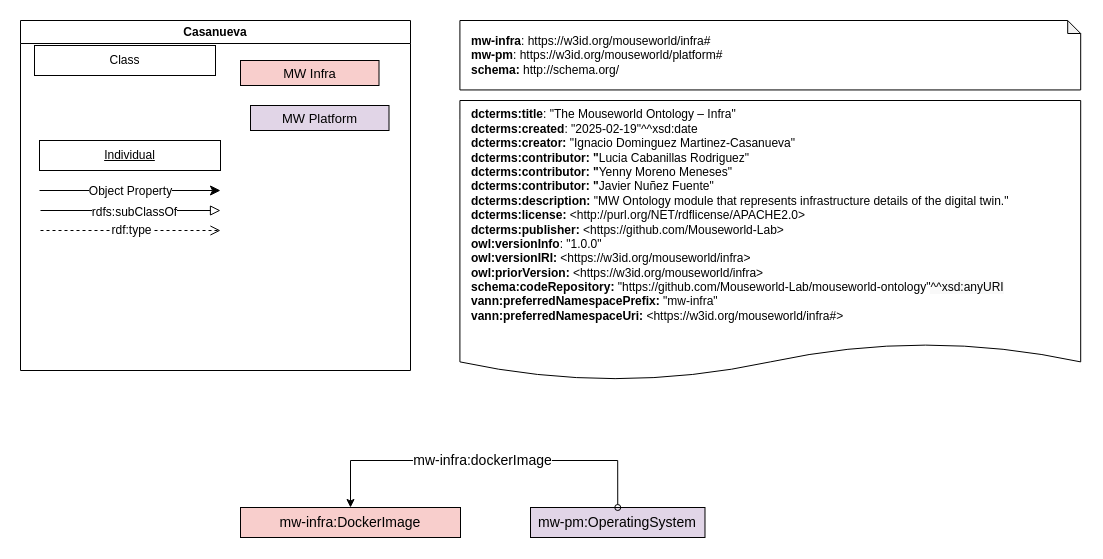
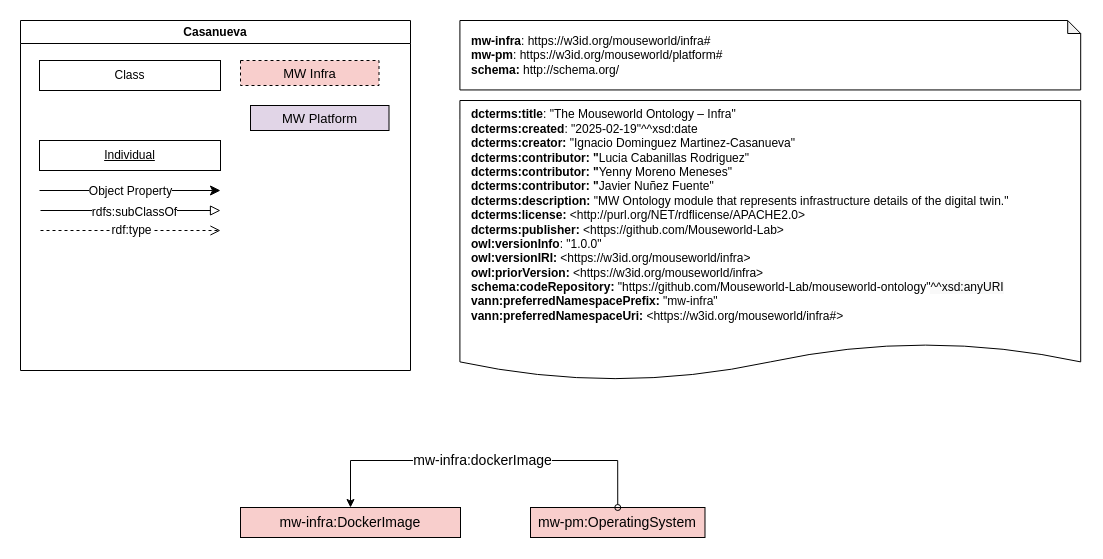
- <mxCell id="9" value="Class" style="rounded=0;whiteSpace=wrap;html=1;snapToPoint=1;points=[[0.1,0],[0.2,0],[0.3,0],[0.4,0],[0.5,0],[0.6,0],[0.7,0],[0.8,0],[0.9,0],[0,0.1],[0,0.3],[0,0.5],[0,0.7],[0,0.9],[0.1,1],[0.2,1],[0.3,1],[0.4,1],[0.5,1],[0.6,1],[0.7,1],[0.8,1],[0.9,1],[1,0.1],[1,0.3],[1,0.5],[1,0.7],[1,0.9]];" vertex="1" parent="8"><mxGeometry x="14" y="25" width="181" height="30" as="geometry" /></mxCell>
+ <mxCell id="9" value="Class" style="rounded=0;whiteSpace=wrap;html=1;snapToPoint=1;points=[[0.1,0],[0.2,0],[0.3,0],[0.4,0],[0.5,0],[0.6,0],[0.7,0],[0.8,0],[0.9,0],[0,0.1],[0,0.3],[0,0.5],[0,0.7],[0,0.9],[0.1,1],[0.2,1],[0.3,1],[0.4,1],[0.5,1],[0.6,1],[0.7,1],[0.8,1],[0.9,1],[1,0.1],[1,0.3],[1,0.5],[1,0.7],[1,0.9]];" vertex="1" parent="8"><mxGeometry x="19" y="40" width="181" height="30" as="geometry" /></mxCell>
- <mxCell id="17" value="MW Infra" style="rounded=0;whiteSpace=wrap;html=1;fillColor=#F8CECC;strokeColor=#000000;fontFamily=Helvetica;fontSize=13;" vertex="1" parent="8"><mxGeometry x="220" y="40.0" width="138.5" height="25" as="geometry" /></mxCell>
+ <mxCell id="17" value="MW Infra" style="rounded=0;whiteSpace=wrap;html=1;fillColor=#F8CECC;strokeColor=#000000;fontFamily=Helvetica;fontSize=13;dashed=1;" vertex="1" parent="8"><mxGeometry x="220" y="40.0" width="138.5" height="25" as="geometry" /></mxCell>
- <mxCell id="3" value="mw-pm:OperatingSystem" style="rounded=0;whiteSpace=wrap;html=1;snapToPoint=1;points=[[0.1,0],[0.2,0],[0.3,0],[0.4,0],[0.5,0],[0.6,0],[0.7,0],[0.8,0],[0.9,0],[0,0.1],[0,0.3],[0,0.5],[0,0.7],[0,0.9],[0.1,1],[0.2,1],[0.3,1],[0.4,1],[0.5,1],[0.6,1],[0.7,1],[0.8,1],[0.9,1],[1,0.1],[1,0.3],[1,0.5],[1,0.7],[1,0.9]];fillColor=#e1d5e7;strokeColor=#000000;fontSize=14;align=center;verticalAlign=middle;fontFamily=Helvetica;" parent="1" vertex="1"><mxGeometry x="530" y="507" width="174.49" height="30" as="geometry" /></mxCell>
+ <mxCell id="3" value="mw-pm:OperatingSystem" style="rounded=0;whiteSpace=wrap;html=1;snapToPoint=1;points=[[0.1,0],[0.2,0],[0.3,0],[0.4,0],[0.5,0],[0.6,0],[0.7,0],[0.8,0],[0.9,0],[0,0.1],[0,0.3],[0,0.5],[0,0.7],[0,0.9],[0.1,1],[0.2,1],[0.3,1],[0.4,1],[0.5,1],[0.6,1],[0.7,1],[0.8,1],[0.9,1],[1,0.1],[1,0.3],[1,0.5],[1,0.7],[1,0.9]];fillColor=#f8cecc;strokeColor=#000000;fontSize=14;align=center;verticalAlign=middle;fontFamily=Helvetica;" parent="1" vertex="1"><mxGeometry x="530" y="507" width="174.49" height="30" as="geometry" /></mxCell>
